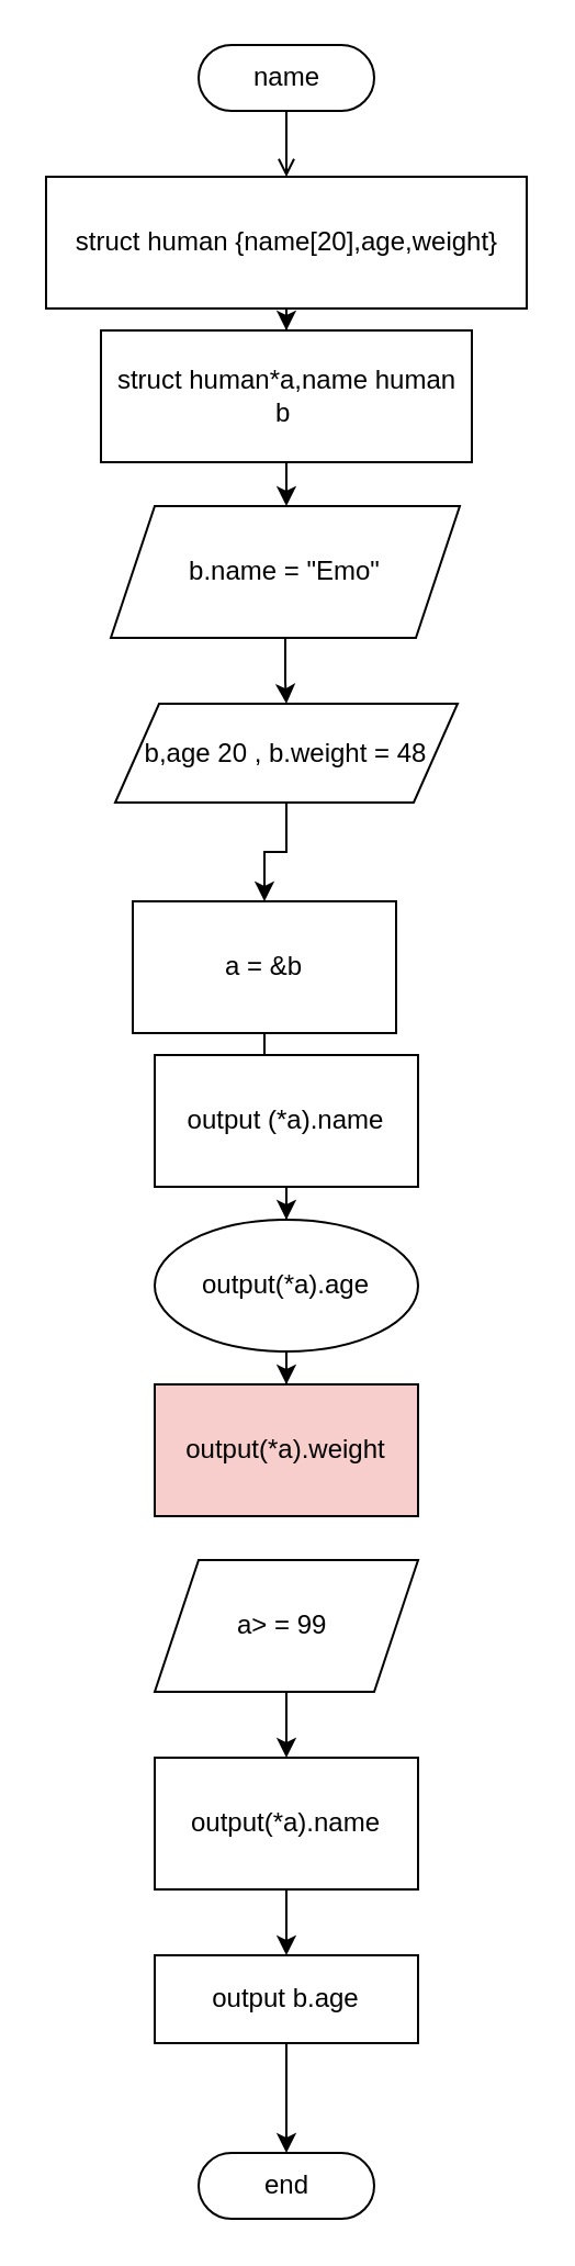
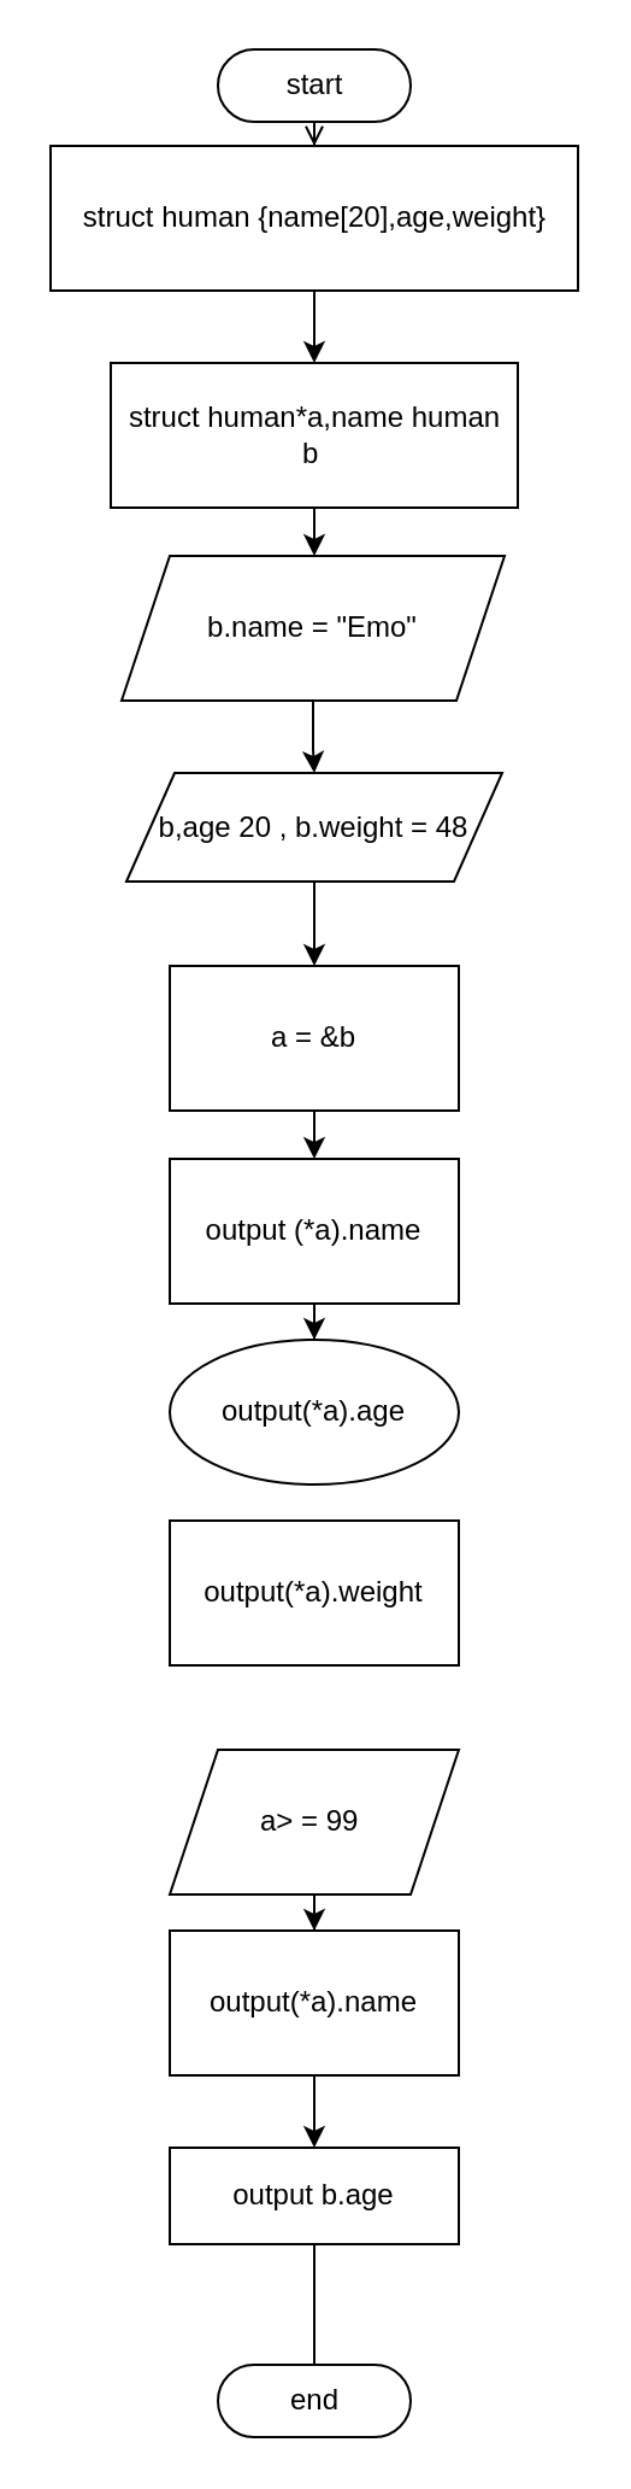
- <mxCell id="3" value="name" style="html=1;dashed=0;whitespace=wrap;shape=mxgraph.dfd.start" vertex="1" parent="1"><mxGeometry x="90" y="20" width="80" height="30" as="geometry" /></mxCell>
+ <mxCell id="3" value="start" style="html=1;dashed=0;whitespace=wrap;shape=mxgraph.dfd.start" vertex="1" parent="1"><mxGeometry x="90" y="20" width="80" height="30" as="geometry" /></mxCell>
- <mxCell id="5" value="struct human&amp;nbsp;&lt;span style=&quot;background-color: initial;&quot;&gt;{name[20],age,weight}&lt;/span&gt;" style="rounded=0;whiteSpace=wrap;html=1;" vertex="1" parent="1"><mxGeometry x="20.5" y="80" width="219" height="60" as="geometry" /></mxCell>
+ <mxCell id="5" value="struct human&amp;nbsp;&lt;span style=&quot;background-color: initial;&quot;&gt;{name[20],age,weight}&lt;/span&gt;" style="rounded=0;whiteSpace=wrap;html=1;" vertex="1" parent="1"><mxGeometry x="20.5" y="60" width="219" height="60" as="geometry" /></mxCell>
- <mxCell id="13" value="a = &amp;amp;b" style="rounded=0;whiteSpace=wrap;html=1;" vertex="1" parent="1"><mxGeometry x="60" y="410" width="120" height="60" as="geometry" /></mxCell>
+ <mxCell id="13" value="a = &amp;amp;b" style="rounded=0;whiteSpace=wrap;html=1;" vertex="1" parent="1"><mxGeometry x="70" y="400" width="120" height="60" as="geometry" /></mxCell>
- <mxCell id="17" style="edgeStyle=orthogonalEdgeStyle;rounded=0;orthogonalLoop=1;jettySize=auto;html=1;entryX=0.5;entryY=0;entryDx=0;entryDy=0;" edge="1" parent="1" source="18" target="19"><mxGeometry relative="1" as="geometry" /></mxCell>
- <mxCell id="19" value="output(*a).weight" style="rounded=0;whiteSpace=wrap;html=1;fillColor=#f8cecc;" vertex="1" parent="1"><mxGeometry x="70" y="630" width="120" height="60" as="geometry" /></mxCell>
+ <mxCell id="19" value="output(*a).weight" style="rounded=0;whiteSpace=wrap;html=1;" vertex="1" parent="1"><mxGeometry x="70" y="630" width="120" height="60" as="geometry" /></mxCell>
- <mxCell id="21" value="a&amp;gt; = 99&amp;nbsp;" style="shape=parallelogram;perimeter=parallelogramPerimeter;whiteSpace=wrap;html=1;fixedSize=1;" vertex="1" parent="1"><mxGeometry x="70" y="710" width="120" height="60" as="geometry" /></mxCell>
+ <mxCell id="21" value="a&amp;gt; = 99&amp;nbsp;" style="shape=parallelogram;perimeter=parallelogramPerimeter;whiteSpace=wrap;html=1;fixedSize=1;" vertex="1" parent="1"><mxGeometry x="70" y="725" width="120" height="60" as="geometry" /></mxCell>
- <mxCell id="24" style="edgeStyle=orthogonalEdgeStyle;rounded=0;orthogonalLoop=1;jettySize=auto;html=1;entryX=0.5;entryY=0.5;entryDx=0;entryDy=-15;entryPerimeter=0;" edge="1" parent="1" source="25" target="26"><mxGeometry relative="1" as="geometry" /></mxCell>
+ <mxCell id="24" style="edgeStyle=orthogonalEdgeStyle;rounded=0;orthogonalLoop=1;jettySize=auto;html=1;entryX=0.5;entryY=0.5;entryDx=0;entryDy=-15;entryPerimeter=0;endArrow=none;" edge="1" parent="1" source="25" target="26"><mxGeometry relative="1" as="geometry" /></mxCell>
